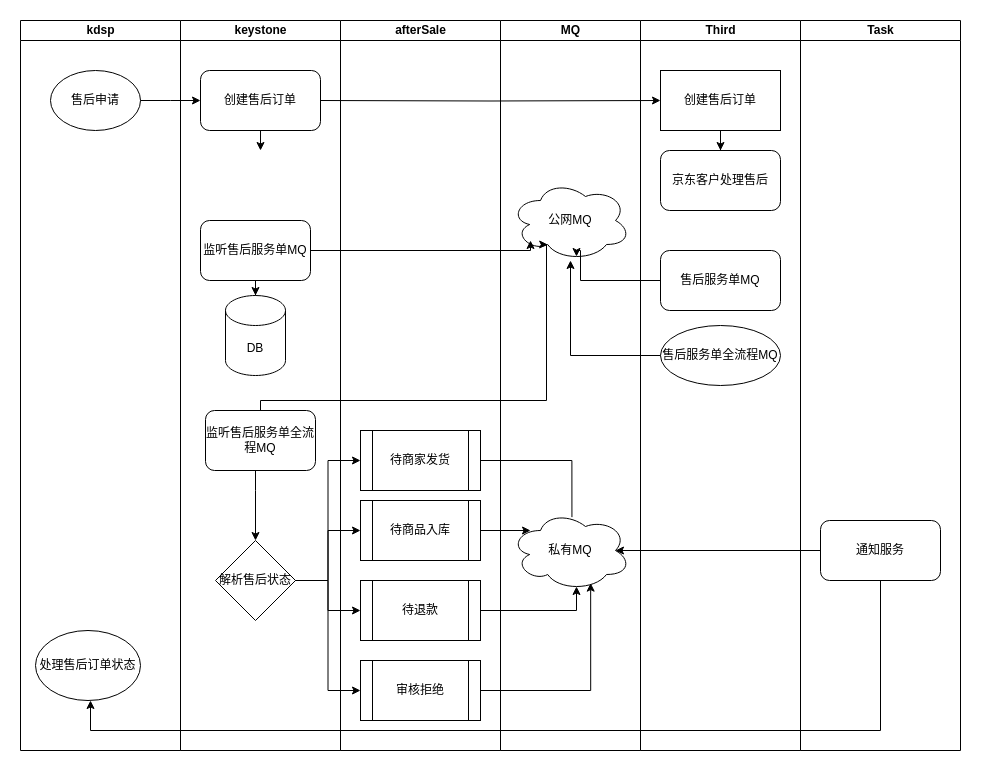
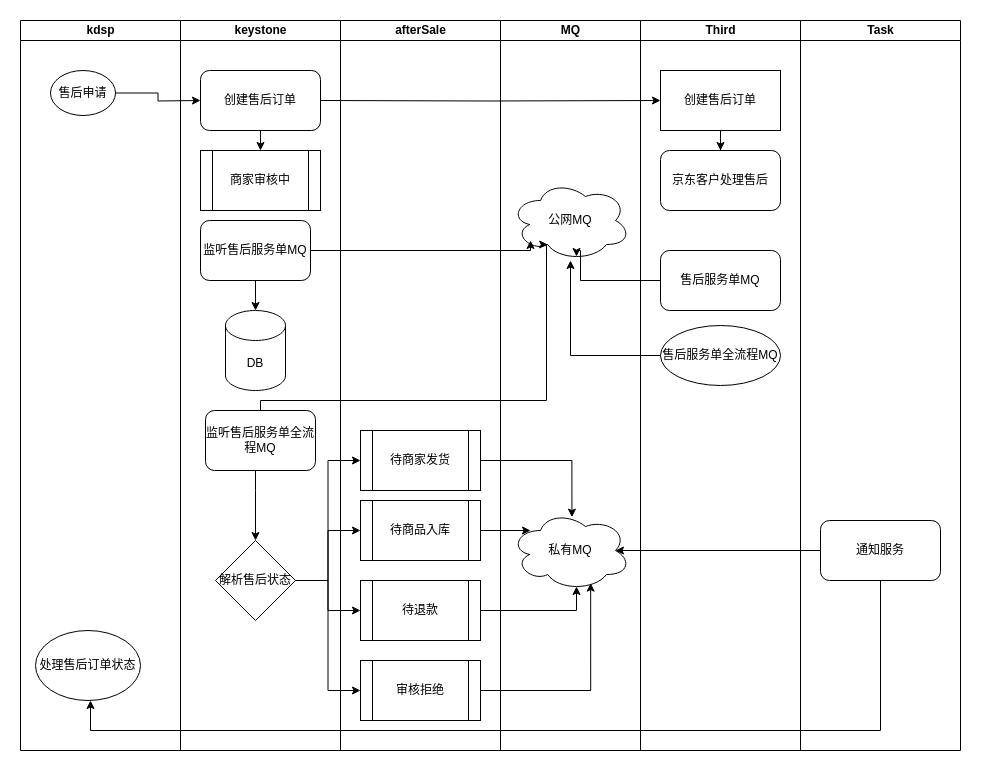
- <mxCell id="24" value="售后申请" style="ellipse;whiteSpace=wrap;html=1;shadow=0;" vertex="1" parent="23"><mxGeometry x="30" y="50" width="90" height="60" as="geometry" /></mxCell>
+ <mxCell id="24" value="售后申请" style="ellipse;whiteSpace=wrap;html=1;shadow=0;" vertex="1" parent="23"><mxGeometry x="30" y="50" width="65" height="45" as="geometry" /></mxCell>
+ <mxCell id="21" value="商家审核中" style="shape=process;whiteSpace=wrap;html=1;backgroundOutline=1;shadow=0;" vertex="1" parent="14"><mxGeometry x="20" y="130" width="120" height="60" as="geometry" /></mxCell>
- <mxCell id="18" value="DB" style="shape=cylinder3;whiteSpace=wrap;html=1;boundedLbl=1;backgroundOutline=1;size=15;shadow=0;" vertex="1" parent="14"><mxGeometry x="45" y="275" width="60" height="80" as="geometry" /></mxCell>
+ <mxCell id="18" value="DB" style="shape=cylinder3;whiteSpace=wrap;html=1;boundedLbl=1;backgroundOutline=1;size=15;shadow=0;" vertex="1" parent="14"><mxGeometry x="45" y="290" width="60" height="80" as="geometry" /></mxCell>
- <mxCell id="10" style="edgeStyle=orthogonalEdgeStyle;rounded=0;orthogonalLoop=1;jettySize=auto;html=1;entryX=0.512;entryY=0.083;entryDx=0;entryDy=0;entryPerimeter=0;endArrow=none;" edge="1" parent="2" source="7" target="9"><mxGeometry relative="1" as="geometry" /></mxCell>
+ <mxCell id="10" style="edgeStyle=orthogonalEdgeStyle;rounded=0;orthogonalLoop=1;jettySize=auto;html=1;entryX=0.512;entryY=0.083;entryDx=0;entryDy=0;entryPerimeter=0;" edge="1" parent="2" source="7" target="9"><mxGeometry relative="1" as="geometry" /></mxCell>
